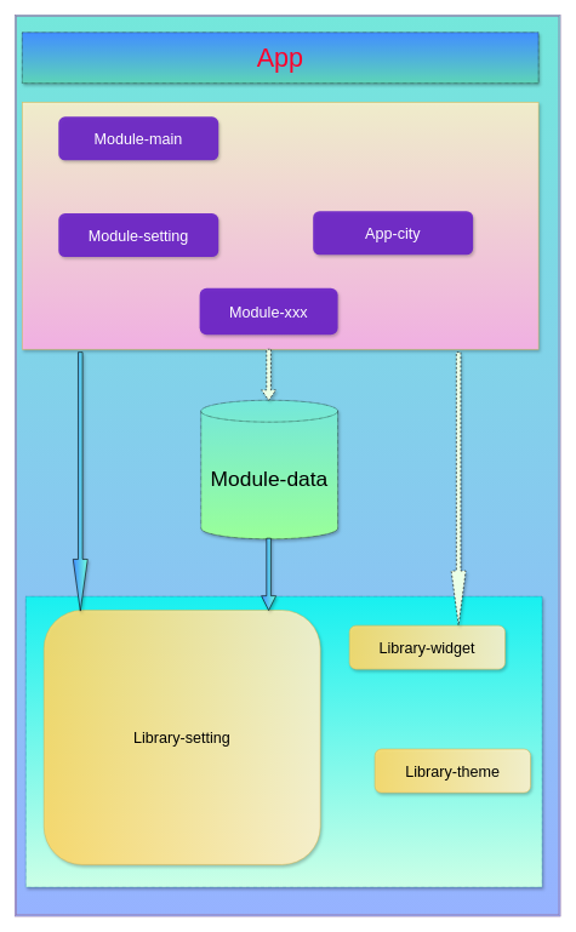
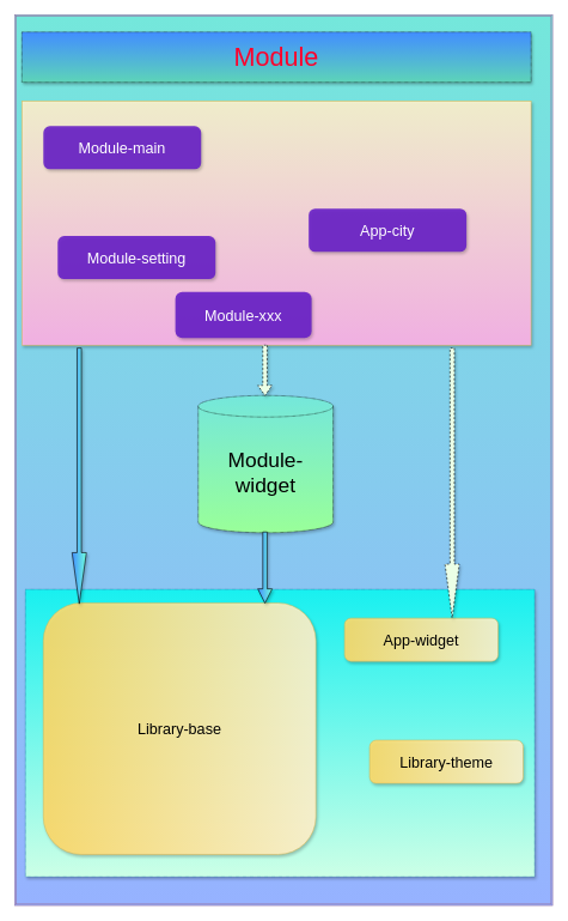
- <mxCell id="5" value="&lt;font color=&quot;#ff002b&quot; style=&quot;font-size: 36px&quot;&gt;App&lt;/font&gt;" style="html=1;whiteSpace=wrap;rounded=0;dropTarget=0;shadow=1;glass=0;dashed=1;dashPattern=1 1;sketch=0;gradientColor=#428EFF;gradientDirection=north;fillColor=#5DD4B8;" vertex="1" parent="1"><mxGeometry x="30" y="44" width="710" height="70" as="geometry" /></mxCell>
+ <mxCell id="5" value="&lt;font color=&quot;#ff002b&quot; style=&quot;font-size: 36px&quot;&gt;Module&lt;/font&gt;" style="html=1;whiteSpace=wrap;rounded=0;dropTarget=0;shadow=1;glass=0;dashed=1;dashPattern=1 1;sketch=0;gradientColor=#428EFF;gradientDirection=north;fillColor=#5DD4B8;" vertex="1" parent="1"><mxGeometry x="30" y="44" width="710" height="70" as="geometry" /></mxCell>
- <mxCell id="6" value="&lt;font style=&quot;font-size: 21px&quot;&gt;Module-main&lt;br&gt;&lt;/font&gt;" style="rounded=1;whiteSpace=wrap;html=1;fontColor=#ffffff;gradientDirection=west;shadow=1;glass=0;sketch=0;strokeColor=none;perimeterSpacing=1;opacity=90;fillColor=#6820C7;" vertex="1" parent="1"><mxGeometry x="80" y="160" width="220" height="60" as="geometry" /></mxCell>
+ <mxCell id="6" value="&lt;font style=&quot;font-size: 21px&quot;&gt;Module-main&lt;br&gt;&lt;/font&gt;" style="rounded=1;whiteSpace=wrap;html=1;fontColor=#ffffff;gradientDirection=west;shadow=1;glass=0;sketch=0;strokeColor=none;perimeterSpacing=1;opacity=90;fillColor=#6820C7;" vertex="1" parent="1"><mxGeometry x="60" y="175" width="220" height="60" as="geometry" /></mxCell>
- <mxCell id="7" value="&lt;font style=&quot;font-size: 21px&quot;&gt;Module-setting&lt;br&gt;&lt;/font&gt;" style="rounded=1;whiteSpace=wrap;html=1;fontColor=#ffffff;gradientDirection=west;shadow=1;glass=0;sketch=0;strokeColor=none;perimeterSpacing=1;opacity=90;fillColor=#6820C7;" vertex="1" parent="1"><mxGeometry x="80" y="293" width="220" height="60" as="geometry" /></mxCell>
+ <mxCell id="7" value="&lt;font style=&quot;font-size: 21px&quot;&gt;Module-setting&lt;br&gt;&lt;/font&gt;" style="rounded=1;whiteSpace=wrap;html=1;fontColor=#ffffff;gradientDirection=west;shadow=1;glass=0;sketch=0;strokeColor=none;perimeterSpacing=1;opacity=90;fillColor=#6820C7;" vertex="1" parent="1"><mxGeometry x="80" y="328" width="220" height="60" as="geometry" /></mxCell>
- <mxCell id="9" value="&lt;font style=&quot;font-size: 21px&quot;&gt;Module-xxx&lt;br&gt;&lt;/font&gt;" style="rounded=1;whiteSpace=wrap;html=1;fontColor=#ffffff;gradientDirection=west;shadow=1;glass=0;sketch=0;strokeColor=none;perimeterSpacing=1;opacity=90;fillColor=#6820C7;" vertex="1" parent="1"><mxGeometry x="274" y="396" width="190" height="64" as="geometry" /></mxCell>
+ <mxCell id="9" value="&lt;font style=&quot;font-size: 21px&quot;&gt;Module-xxx&lt;br&gt;&lt;/font&gt;" style="rounded=1;whiteSpace=wrap;html=1;fontColor=#ffffff;gradientDirection=west;shadow=1;glass=0;sketch=0;strokeColor=none;perimeterSpacing=1;opacity=90;fillColor=#6820C7;" vertex="1" parent="1"><mxGeometry x="244" y="406" width="190" height="64" as="geometry" /></mxCell>
- <mxCell id="4" value="&lt;font style=&quot;font-size: 29px&quot;&gt;Module-data&lt;/font&gt;" style="shape=cylinder3;whiteSpace=wrap;html=1;boundedLbl=1;backgroundOutline=1;size=15;rounded=0;shadow=1;glass=0;dashed=1;dashPattern=1 1;sketch=0;fillColor=#74E7DB;gradientColor=#99FF99;" vertex="1" parent="1"><mxGeometry x="275.9" y="550" width="188.1" height="191" as="geometry" /></mxCell>
+ <mxCell id="4" value="&lt;font style=&quot;font-size: 29px&quot;&gt;Module-widget&lt;/font&gt;" style="shape=cylinder3;whiteSpace=wrap;html=1;boundedLbl=1;backgroundOutline=1;size=15;rounded=0;shadow=1;glass=0;dashed=1;dashPattern=1 1;sketch=0;fillColor=#74E7DB;gradientColor=#99FF99;" vertex="1" parent="1"><mxGeometry x="275.9" y="550" width="188.1" height="191" as="geometry" /></mxCell>
- <mxCell id="15" value="&lt;font style=&quot;font-size: 21px&quot;&gt;Library-widget&lt;br&gt;&lt;/font&gt;" style="rounded=1;whiteSpace=wrap;html=1;gradientDirection=west;shadow=1;glass=0;sketch=0;strokeColor=#d6b656;perimeterSpacing=1;opacity=90;fillColor=#fff2cc;gradientColor=#ffd966;" vertex="1" parent="11"><mxGeometry x="445" y="40" width="214" height="60" as="geometry" /></mxCell>
+ <mxCell id="15" value="&lt;font style=&quot;font-size: 21px&quot;&gt;App-widget&lt;br&gt;&lt;/font&gt;" style="rounded=1;whiteSpace=wrap;html=1;gradientDirection=west;shadow=1;glass=0;sketch=0;strokeColor=#d6b656;perimeterSpacing=1;opacity=90;fillColor=#fff2cc;gradientColor=#ffd966;" vertex="1" parent="11"><mxGeometry x="445" y="40" width="214" height="60" as="geometry" /></mxCell>
- <mxCell id="13" value="&lt;font style=&quot;font-size: 21px&quot;&gt;Library-setting&lt;br&gt;&lt;/font&gt;" style="rounded=1;whiteSpace=wrap;html=1;gradientDirection=west;shadow=1;glass=0;sketch=0;strokeColor=#d6b656;perimeterSpacing=1;opacity=90;fillColor=#fff2cc;gradientColor=#ffd966;" vertex="1" parent="11"><mxGeometry x="25" y="19" width="380" height="350" as="geometry" /></mxCell>
+ <mxCell id="13" value="&lt;font style=&quot;font-size: 21px&quot;&gt;Library-base&lt;br&gt;&lt;/font&gt;" style="rounded=1;whiteSpace=wrap;html=1;gradientDirection=west;shadow=1;glass=0;sketch=0;strokeColor=#d6b656;perimeterSpacing=1;opacity=90;fillColor=#fff2cc;gradientColor=#ffd966;" vertex="1" parent="11"><mxGeometry x="25" y="19" width="380" height="350" as="geometry" /></mxCell>
